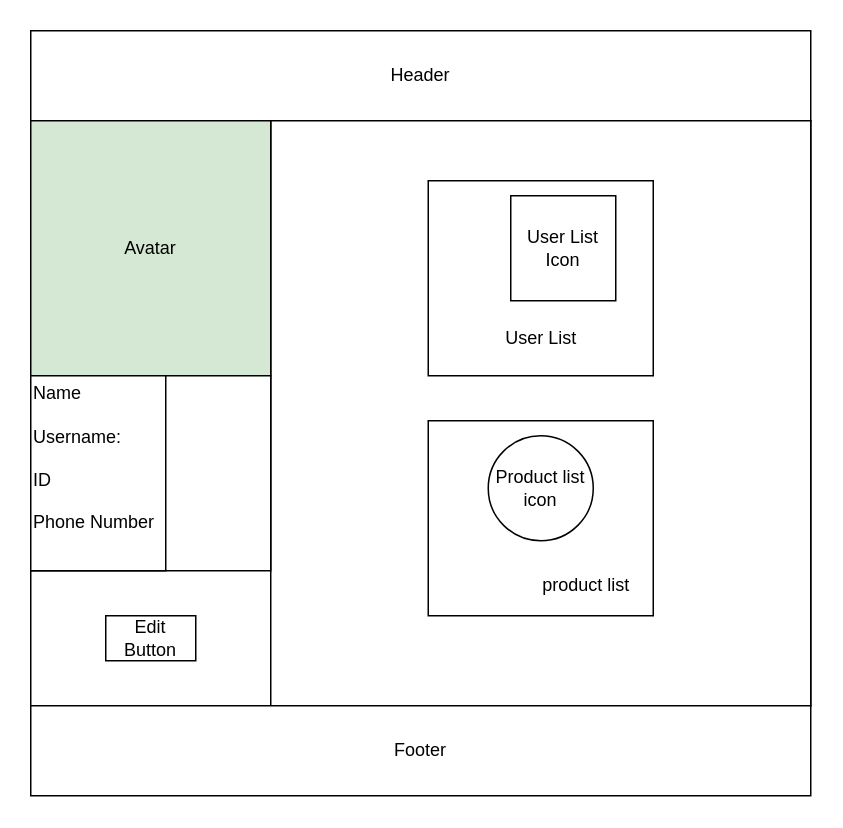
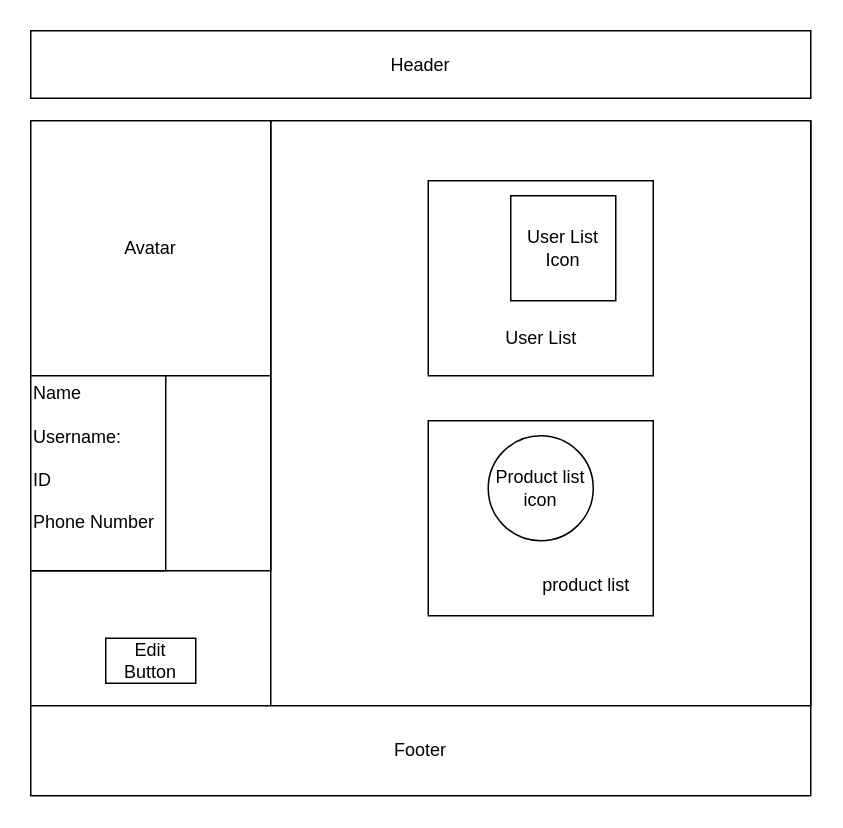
- <mxCell id="2" value="Header" style="rounded=0;whiteSpace=wrap;html=1;" vertex="1" parent="1"><mxGeometry x="20" y="20" width="520" height="60" as="geometry" /></mxCell>
+ <mxCell id="2" value="Header" style="rounded=0;whiteSpace=wrap;html=1;" vertex="1" parent="1"><mxGeometry x="20" y="20" width="520" height="45" as="geometry" /></mxCell>
- <mxCell id="5" value="Avatar" style="rounded=0;whiteSpace=wrap;html=1;fillColor=#d5e8d4;" vertex="1" parent="1"><mxGeometry x="20" y="80" width="160" height="170" as="geometry" /></mxCell>
+ <mxCell id="5" value="Avatar" style="rounded=0;whiteSpace=wrap;html=1;" vertex="1" parent="1"><mxGeometry x="20" y="80" width="160" height="170" as="geometry" /></mxCell>
- <mxCell id="9" value="Edit Button" style="whiteSpace=wrap;html=1;" vertex="1" parent="1"><mxGeometry x="70" y="410" width="60" height="30" as="geometry" /></mxCell>
+ <mxCell id="9" value="Edit Button" style="whiteSpace=wrap;html=1;" vertex="1" parent="1"><mxGeometry x="70" y="425" width="60" height="30" as="geometry" /></mxCell>
